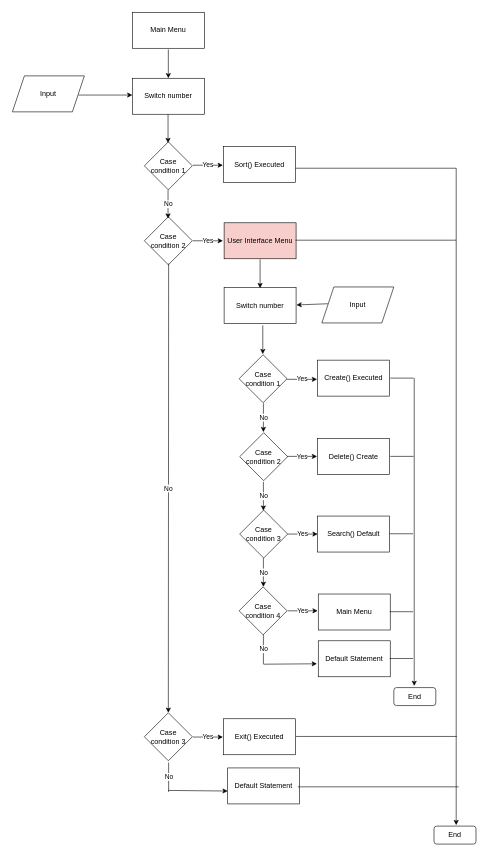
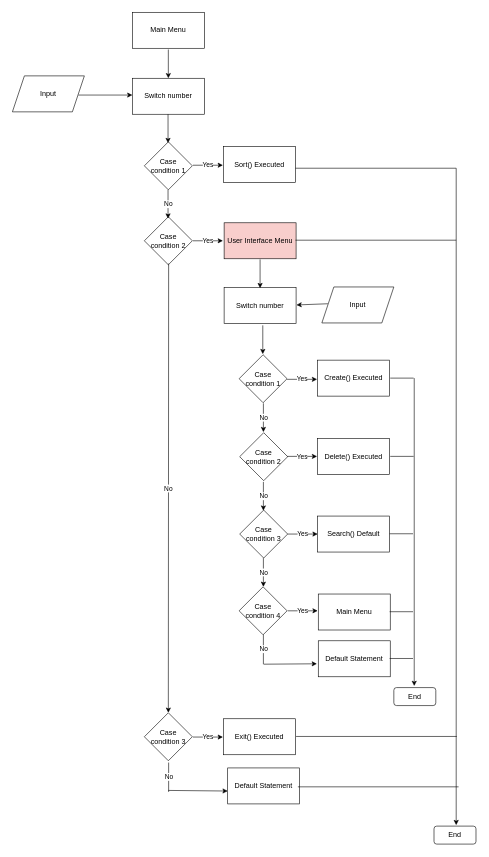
- <mxCell id="30" value="Delete() Create" style="rounded=0;whiteSpace=wrap;html=1;" vertex="1" parent="1"><mxGeometry x="529" y="731" width="120" height="60" as="geometry" /></mxCell>
+ <mxCell id="30" value="Delete() Executed" style="rounded=0;whiteSpace=wrap;html=1;" vertex="1" parent="1"><mxGeometry x="529" y="731" width="120" height="60" as="geometry" /></mxCell>
